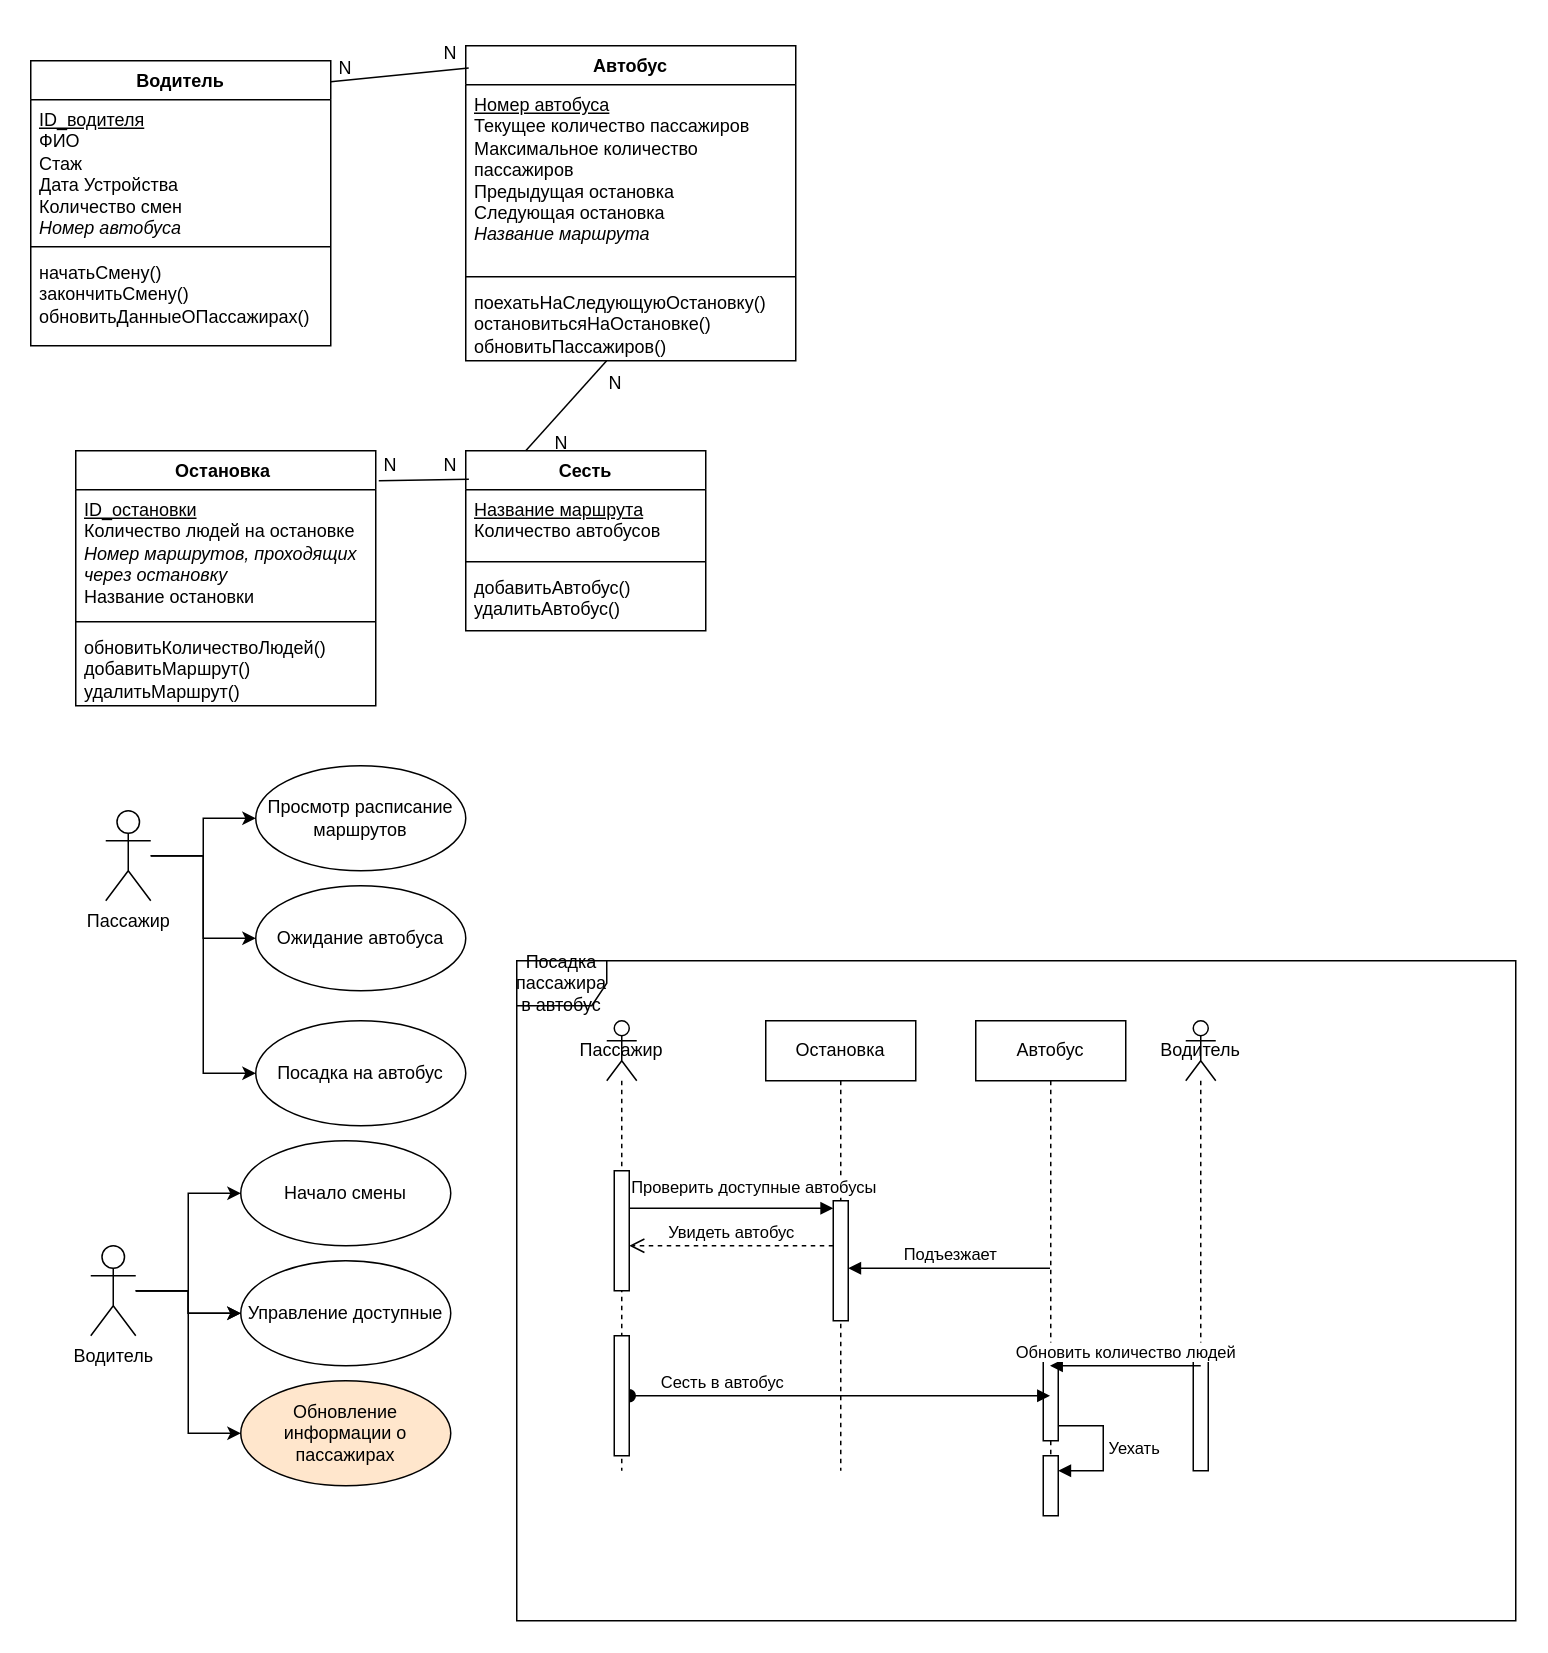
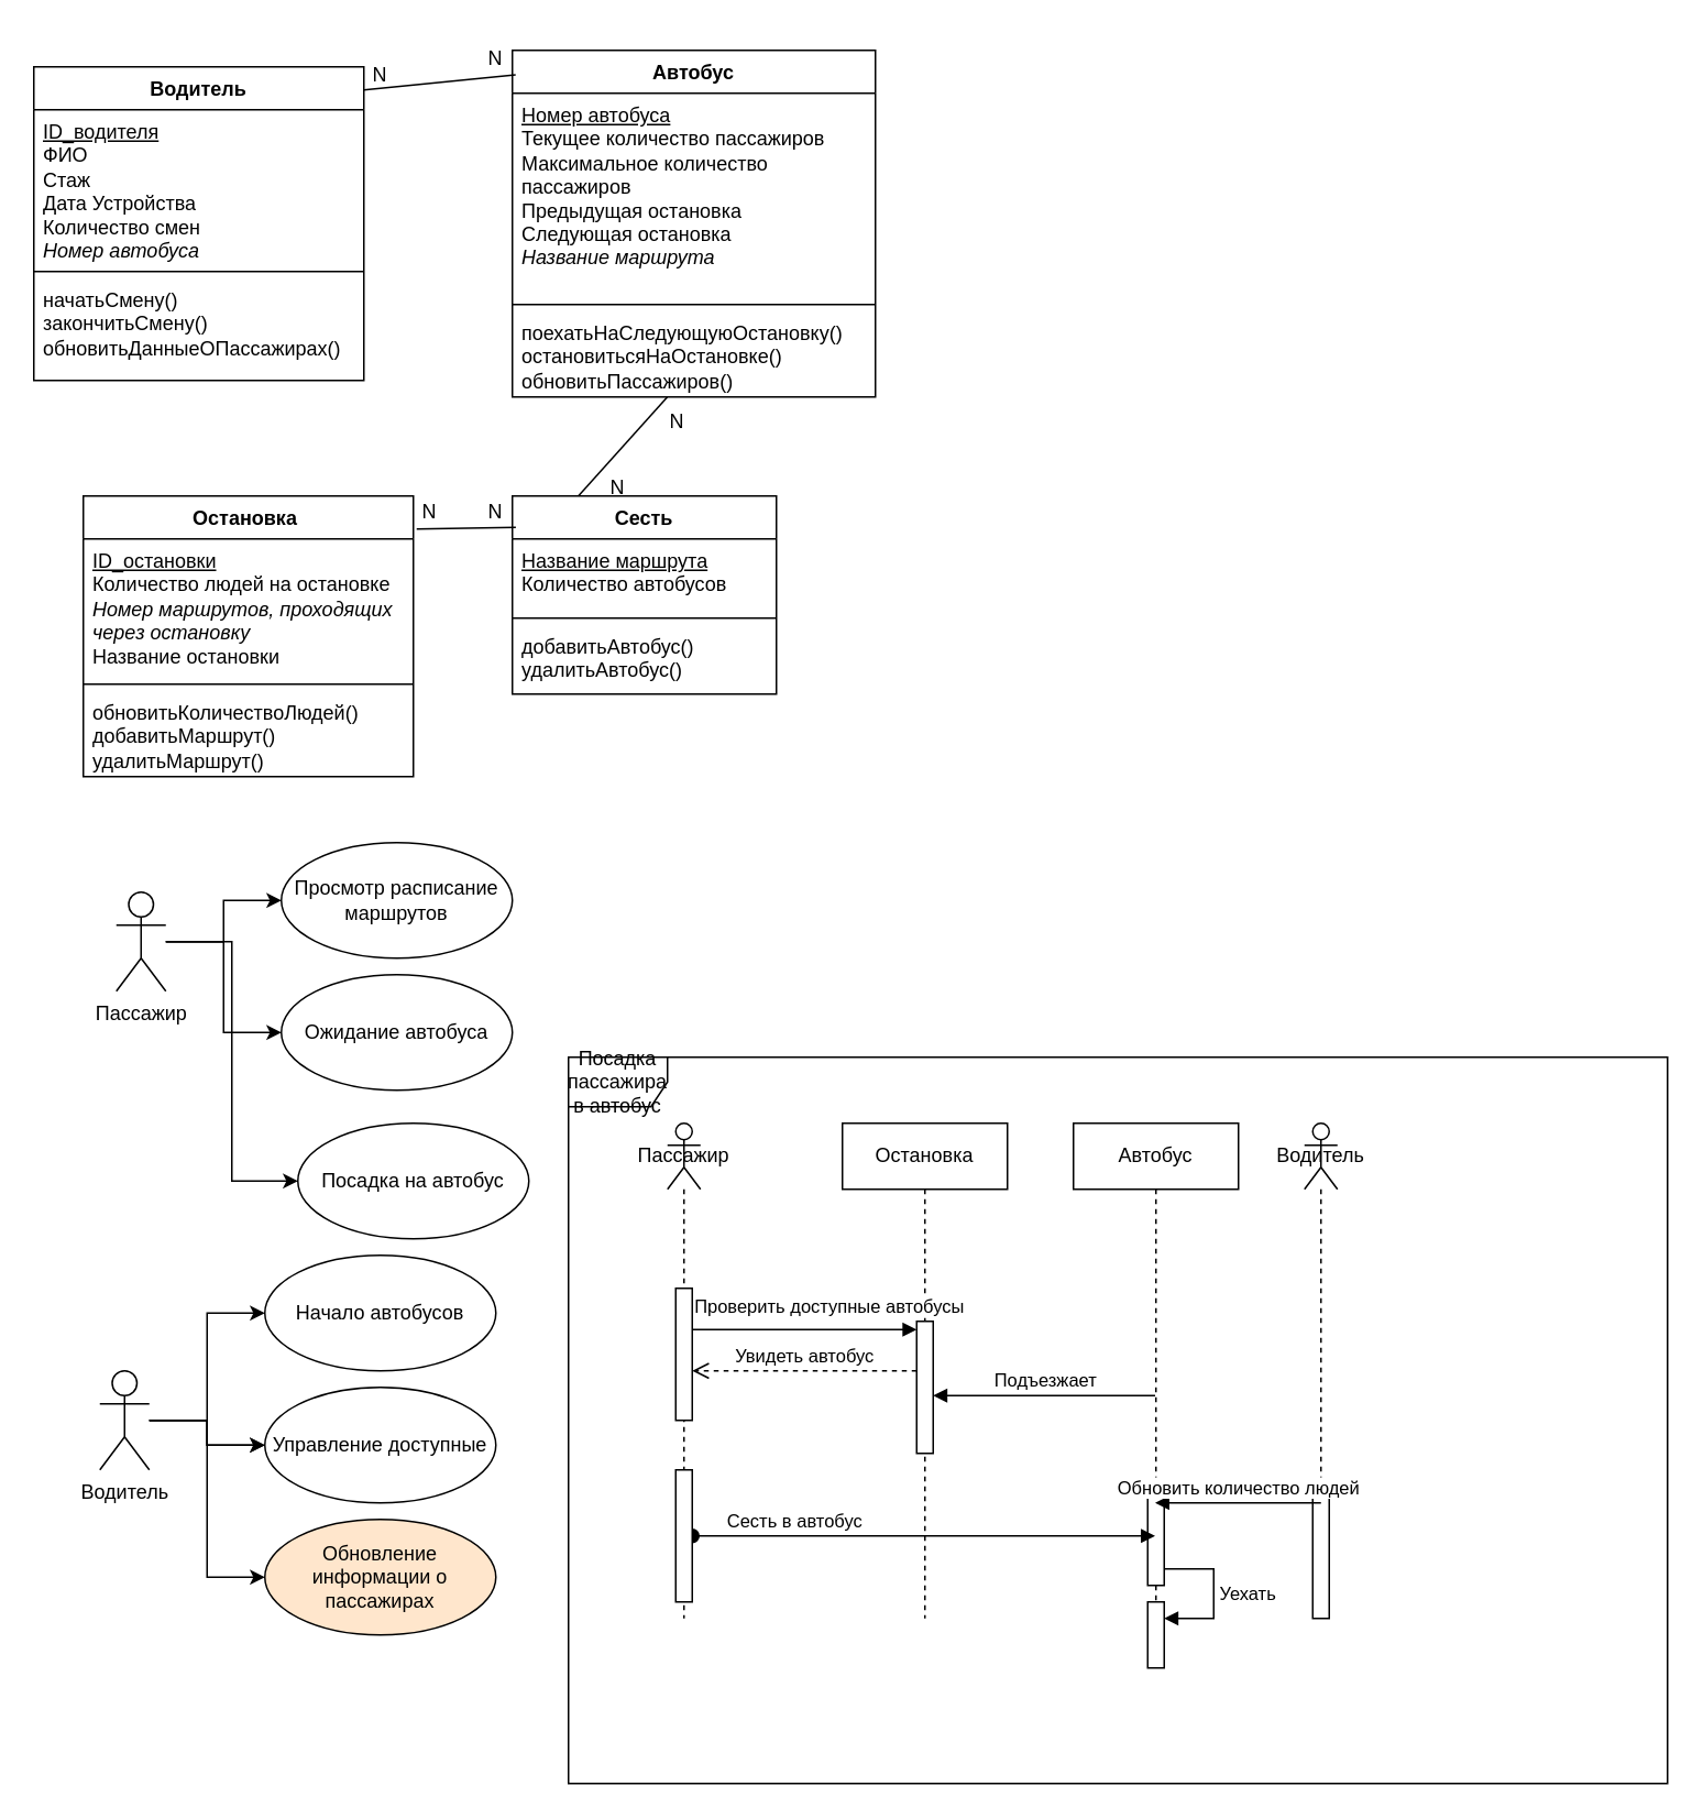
- <mxCell id="37" value="Посадка на автобус" style="ellipse;whiteSpace=wrap;html=1;" vertex="1" parent="1"><mxGeometry x="170" y="680" width="140" height="70" as="geometry" /></mxCell>
+ <mxCell id="37" value="Посадка на автобус" style="ellipse;whiteSpace=wrap;html=1;" vertex="1" parent="1"><mxGeometry x="180" y="680" width="140" height="70" as="geometry" /></mxCell>
- <mxCell id="38" value="Начало смены" style="ellipse;whiteSpace=wrap;html=1;" vertex="1" parent="1"><mxGeometry x="160" y="760" width="140" height="70" as="geometry" /></mxCell>
+ <mxCell id="38" value="Начало автобусов" style="ellipse;whiteSpace=wrap;html=1;" vertex="1" parent="1"><mxGeometry x="160" y="760" width="140" height="70" as="geometry" /></mxCell>
